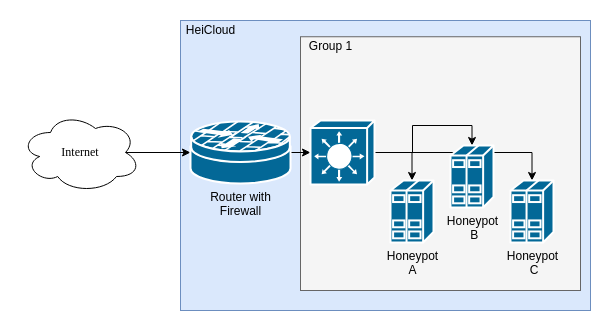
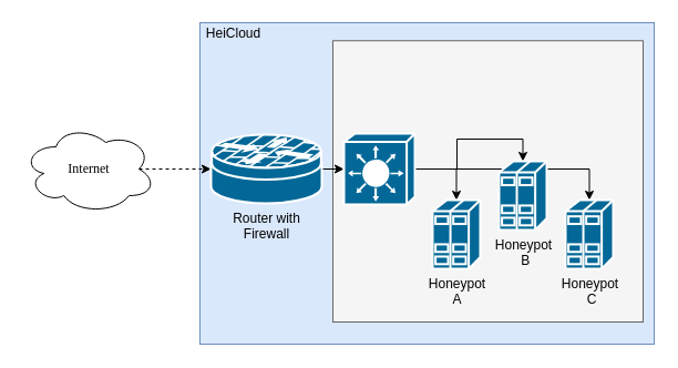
- <mxCell id="13" value="Group 1" style="text;html=1;align=center;verticalAlign=middle;resizable=0;points=[];autosize=1;strokeColor=none;" parent="1" vertex="1"><mxGeometry x="300" y="36.25" width="60" height="20" as="geometry" /></mxCell>
- <mxCell id="4" style="edgeStyle=orthogonalEdgeStyle;rounded=0;orthogonalLoop=1;jettySize=auto;html=1;exitX=0.875;exitY=0.5;exitDx=0;exitDy=0;exitPerimeter=0;" parent="1" source="5" target="7" edge="1"><mxGeometry relative="1" as="geometry"><mxPoint x="190" y="240" as="targetPoint" /></mxGeometry></mxCell>
+ <mxCell id="4" style="edgeStyle=orthogonalEdgeStyle;rounded=0;orthogonalLoop=1;jettySize=auto;html=1;exitX=0.875;exitY=0.5;exitDx=0;exitDy=0;exitPerimeter=0;dashed=1;" parent="1" source="5" target="7" edge="1"><mxGeometry relative="1" as="geometry"><mxPoint x="190" y="240" as="targetPoint" /></mxGeometry></mxCell>
